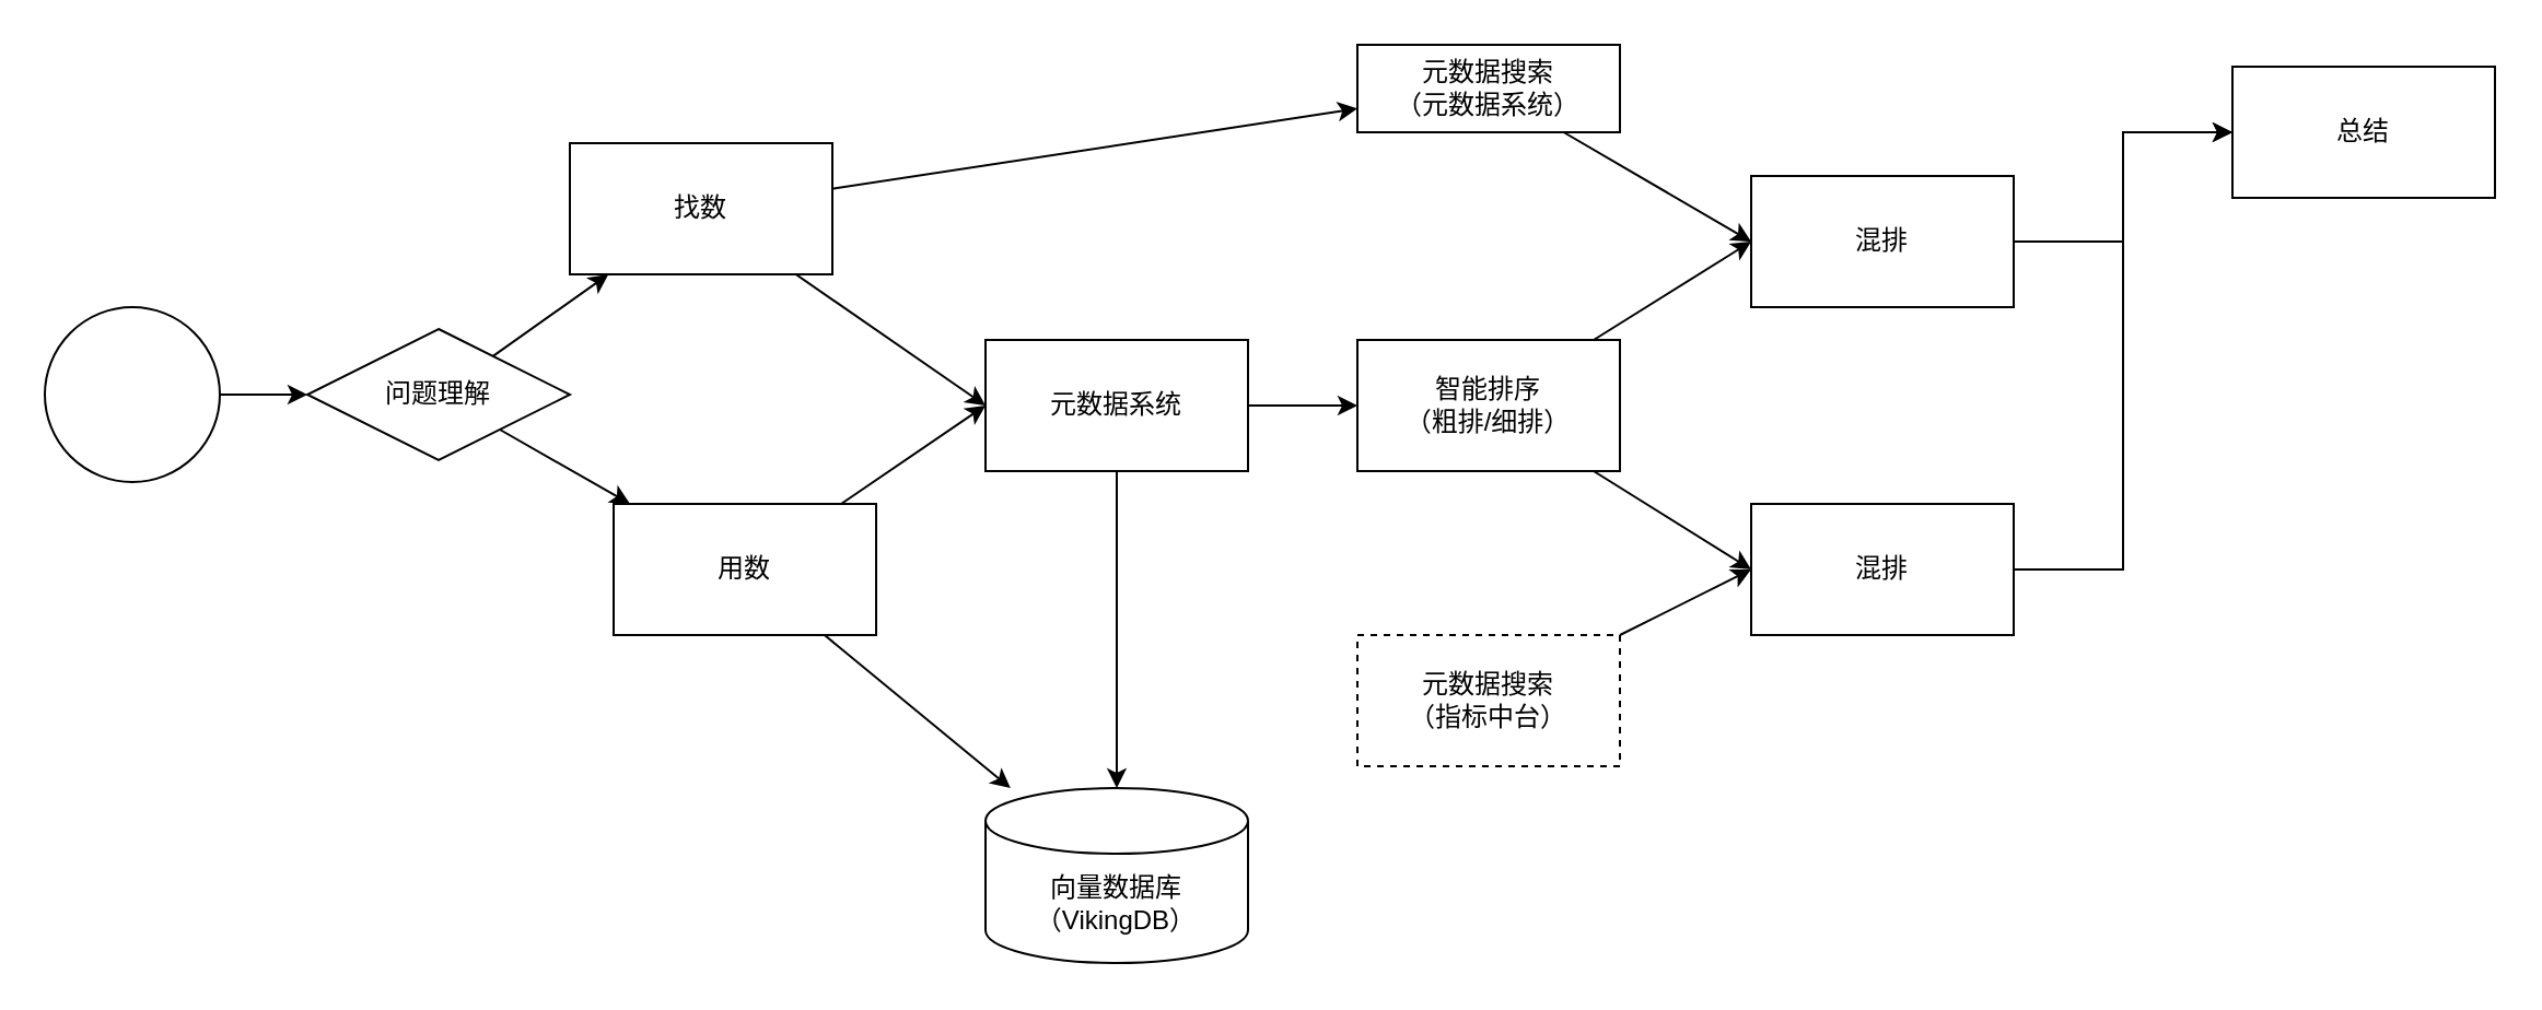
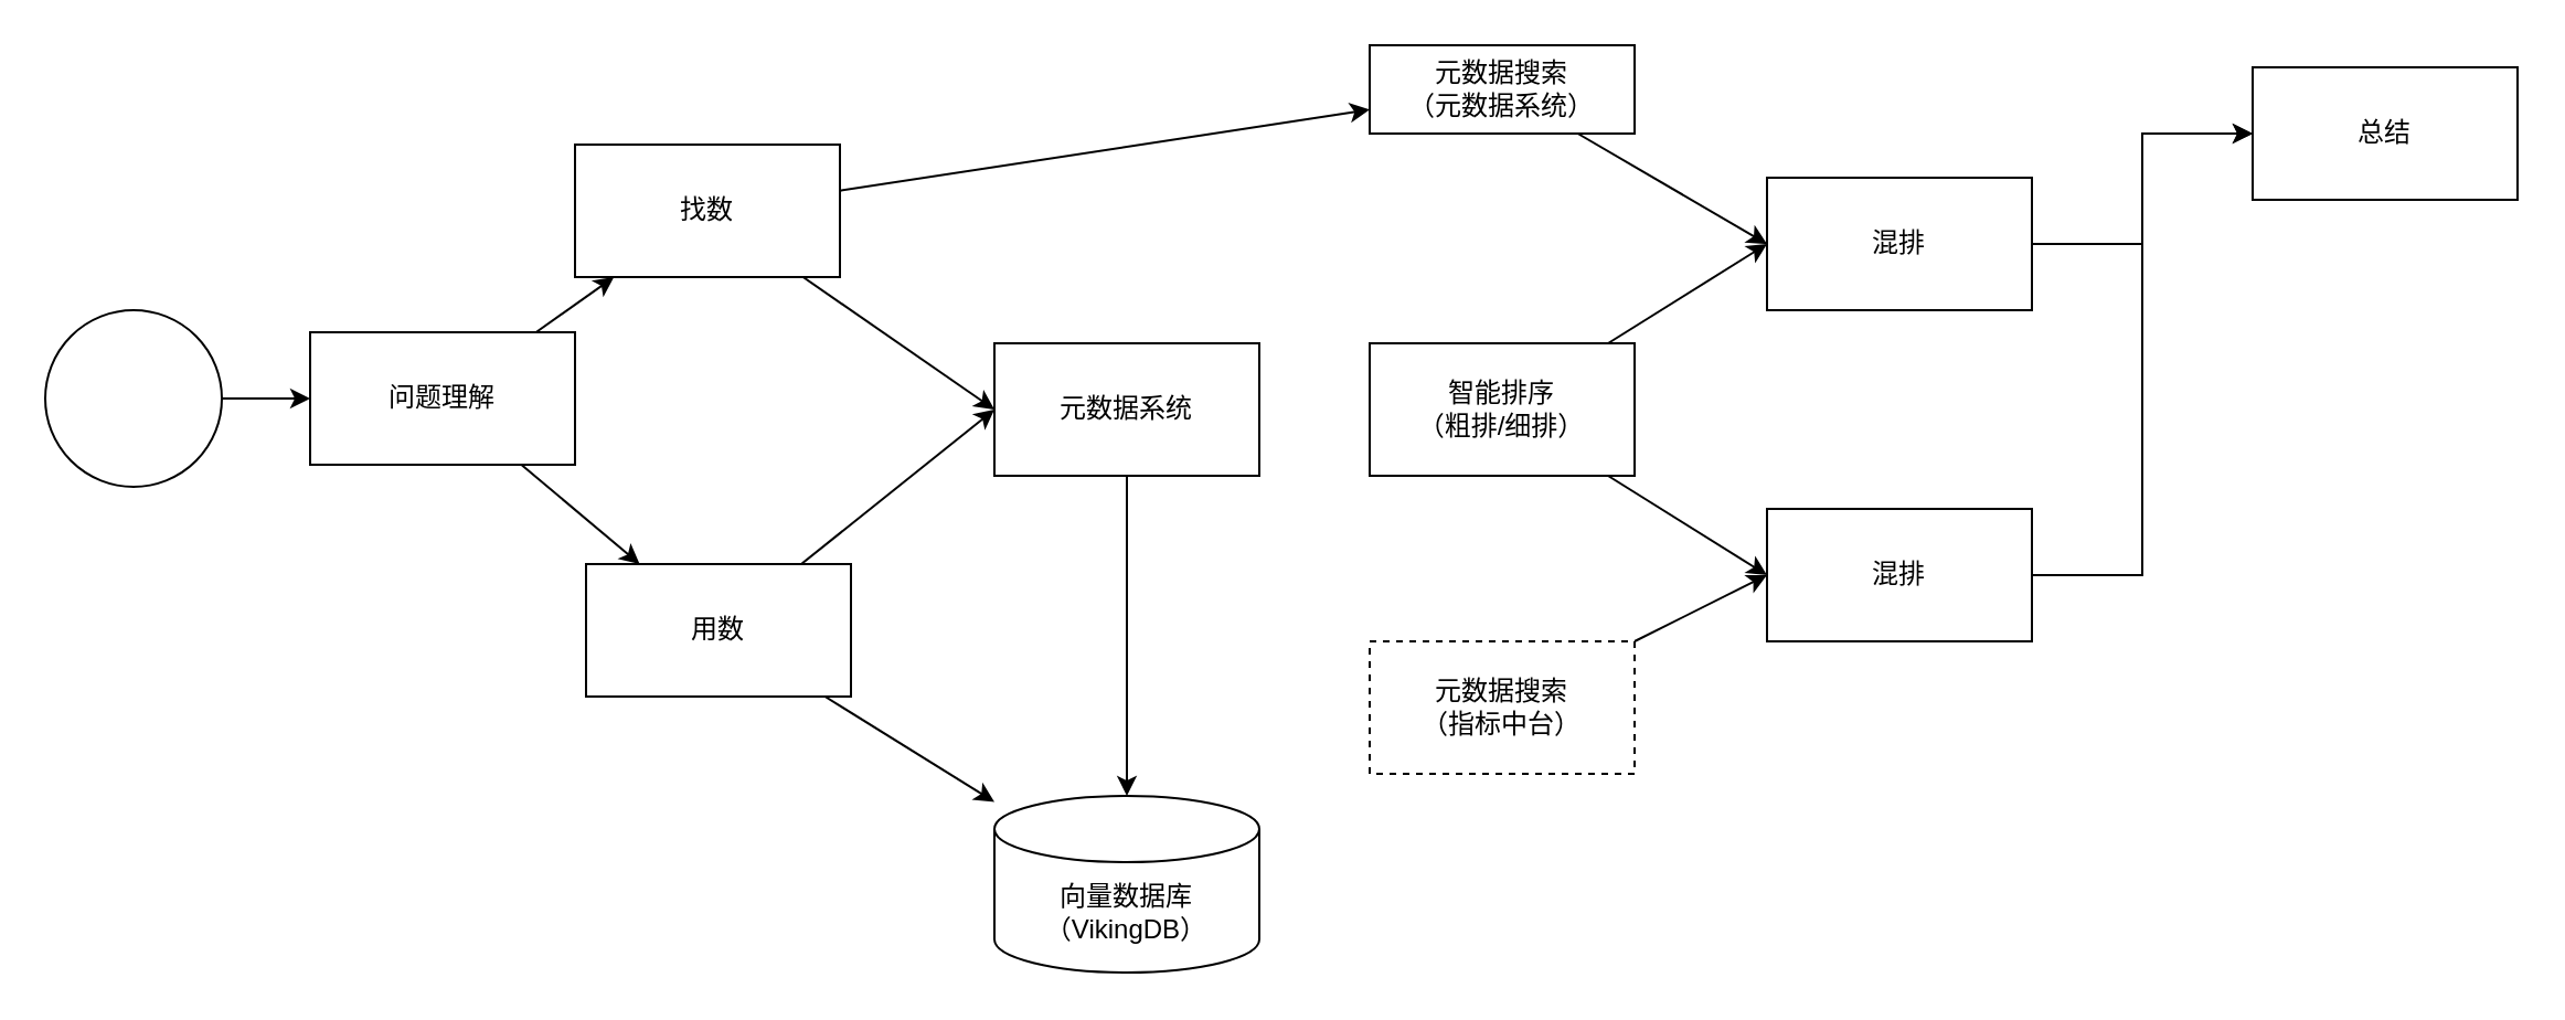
- <mxCell id="6" value="问题理解" style="rhombus;whiteSpace=wrap;html=1;" vertex="1" parent="1"><mxGeometry x="140" y="150" width="120" height="60" as="geometry" /></mxCell>
+ <mxCell id="6" value="问题理解" style="whiteSpace=wrap;html=1;" vertex="1" parent="1"><mxGeometry x="140" y="150" width="120" height="60" as="geometry" /></mxCell>
- <mxCell id="13" style="edgeStyle=orthogonalEdgeStyle;rounded=0;orthogonalLoop=1;jettySize=auto;html=1;entryX=0;entryY=0.5;entryDx=0;entryDy=0;exitX=1;exitY=0.5;exitDx=0;exitDy=0;" edge="1" parent="1" source="22" target="18"><mxGeometry relative="1" as="geometry" /></mxCell>
- <mxCell id="12" value="用数" style="whiteSpace=wrap;html=1;" vertex="1" parent="1"><mxGeometry x="280" y="230" width="120" height="60" as="geometry" /></mxCell>
+ <mxCell id="12" value="用数" style="whiteSpace=wrap;html=1;" vertex="1" parent="1"><mxGeometry x="265" y="255" width="120" height="60" as="geometry" /></mxCell>
